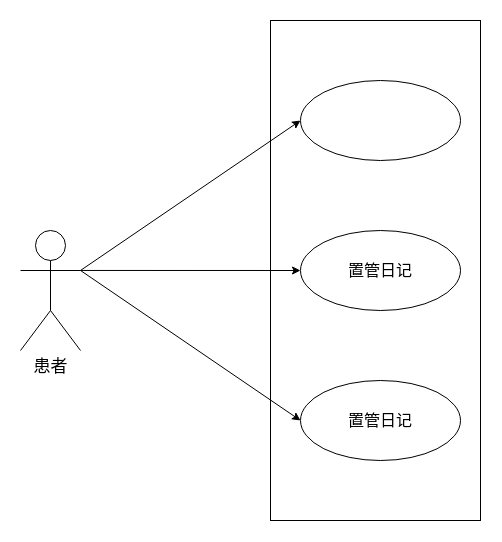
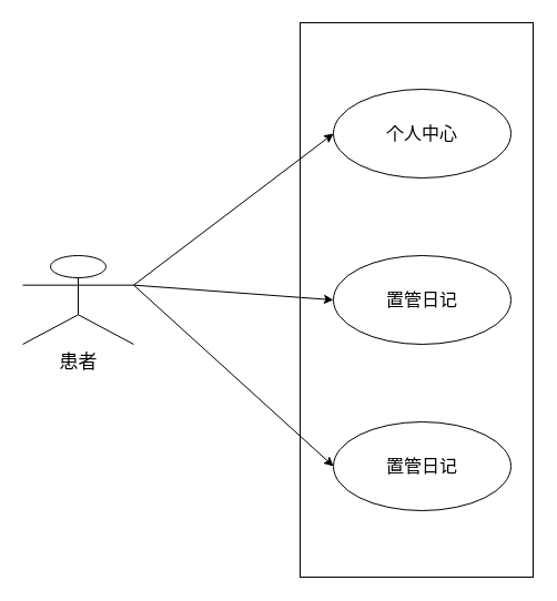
+ <mxCell id="7" value="&lt;font style=&quot;font-size: 16px;&quot;&gt;个人中心&lt;/font&gt;" style="text;html=1;align=center;verticalAlign=middle;whiteSpace=wrap;rounded=0;" vertex="1" parent="5"><mxGeometry x="35" y="25" width="90" height="30" as="geometry" /></mxCell>
- <mxCell id="2" value="患者" style="shape=umlActor;verticalLabelPosition=bottom;verticalAlign=top;html=1;outlineConnect=0;fontSize=17;" vertex="1" parent="1"><mxGeometry x="20" y="230" width="60" height="120" as="geometry" /></mxCell>
+ <mxCell id="2" value="患者" style="shape=umlActor;verticalLabelPosition=bottom;verticalAlign=top;html=1;outlineConnect=0;fontSize=17;" vertex="1" parent="1"><mxGeometry x="20" y="230" width="100" height="80" as="geometry" /></mxCell>
